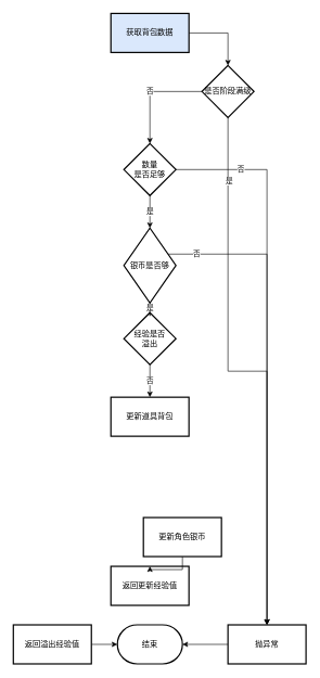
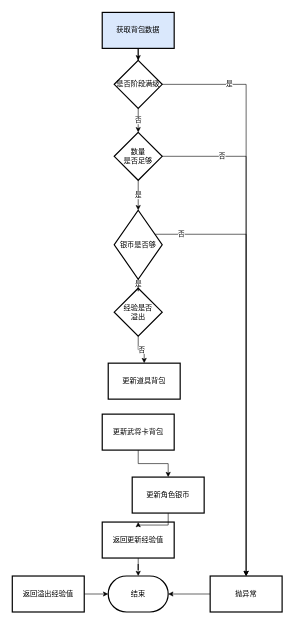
- <mxCell id="7" value="是否阶段满级" style="rhombus;whiteSpace=wrap;html=1;strokeWidth=2;" parent="1" vertex="1"><mxGeometry x="310" y="100" width="80" height="80" as="geometry" /></mxCell>
+ <mxCell id="7" value="是否阶段满级" style="rhombus;whiteSpace=wrap;html=1;strokeWidth=2;" parent="1" vertex="1"><mxGeometry x="190" y="100" width="80" height="80" as="geometry" /></mxCell>
- <mxCell id="12" value="更新道具背包" style="whiteSpace=wrap;html=1;strokeWidth=2;" parent="1" vertex="1"><mxGeometry x="170" y="610" width="120" height="60" as="geometry" /></mxCell>
+ <mxCell id="12" value="更新道具背包" style="whiteSpace=wrap;html=1;strokeWidth=2;" parent="1" vertex="1"><mxGeometry x="180" y="605" width="120" height="60" as="geometry" /></mxCell>
+ <mxCell id="14" value="更新武将卡背包" style="whiteSpace=wrap;html=1;strokeWidth=2;" parent="1" vertex="1"><mxGeometry x="170" y="690" width="120" height="60" as="geometry" /></mxCell>
+ <mxCell id="13" value="" style="edgeStyle=orthogonalEdgeStyle;rounded=0;orthogonalLoop=1;jettySize=auto;html=1;" parent="1" source="14" target="29" edge="1"><mxGeometry relative="1" as="geometry" /></mxCell>
+ <mxCell id="20" value="" style="edgeStyle=orthogonalEdgeStyle;rounded=0;orthogonalLoop=1;jettySize=auto;html=1;" parent="1" source="21" target="17" edge="1"><mxGeometry relative="1" as="geometry" /></mxCell>
